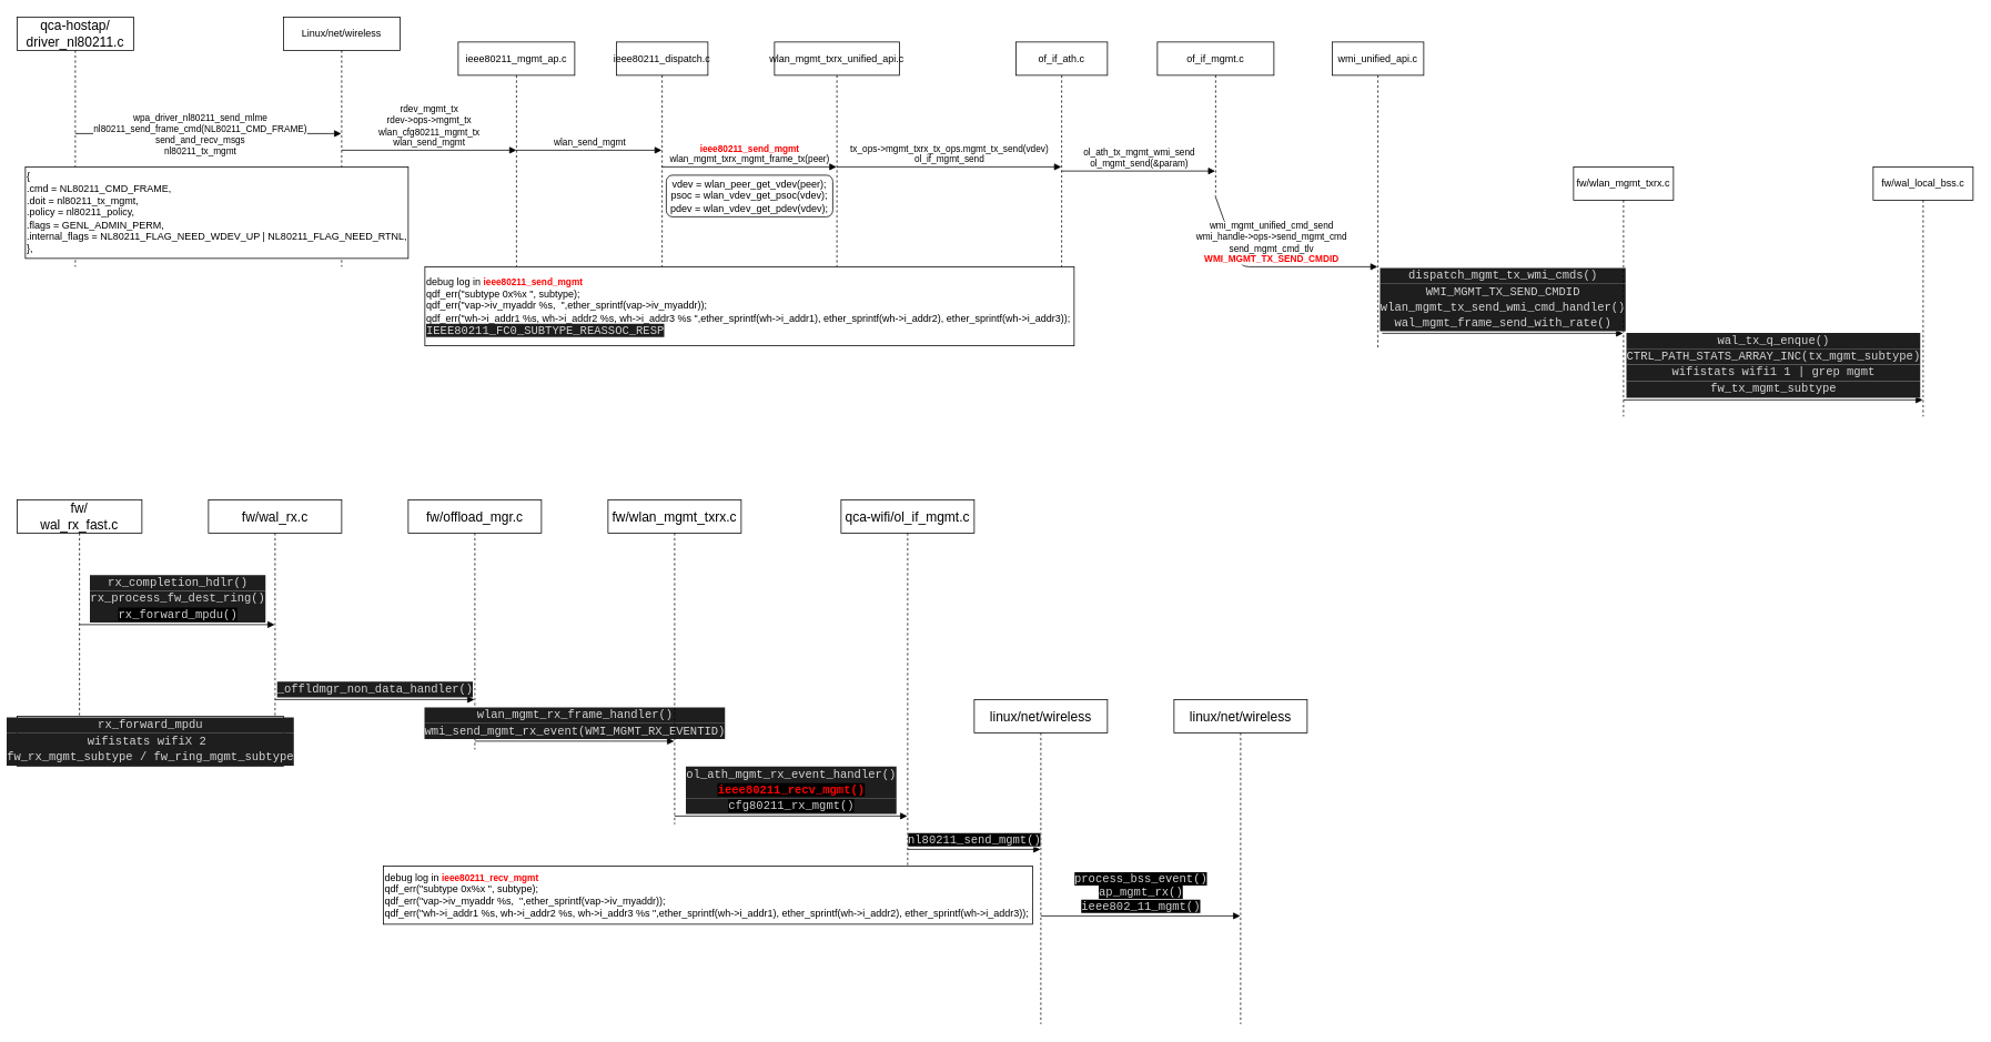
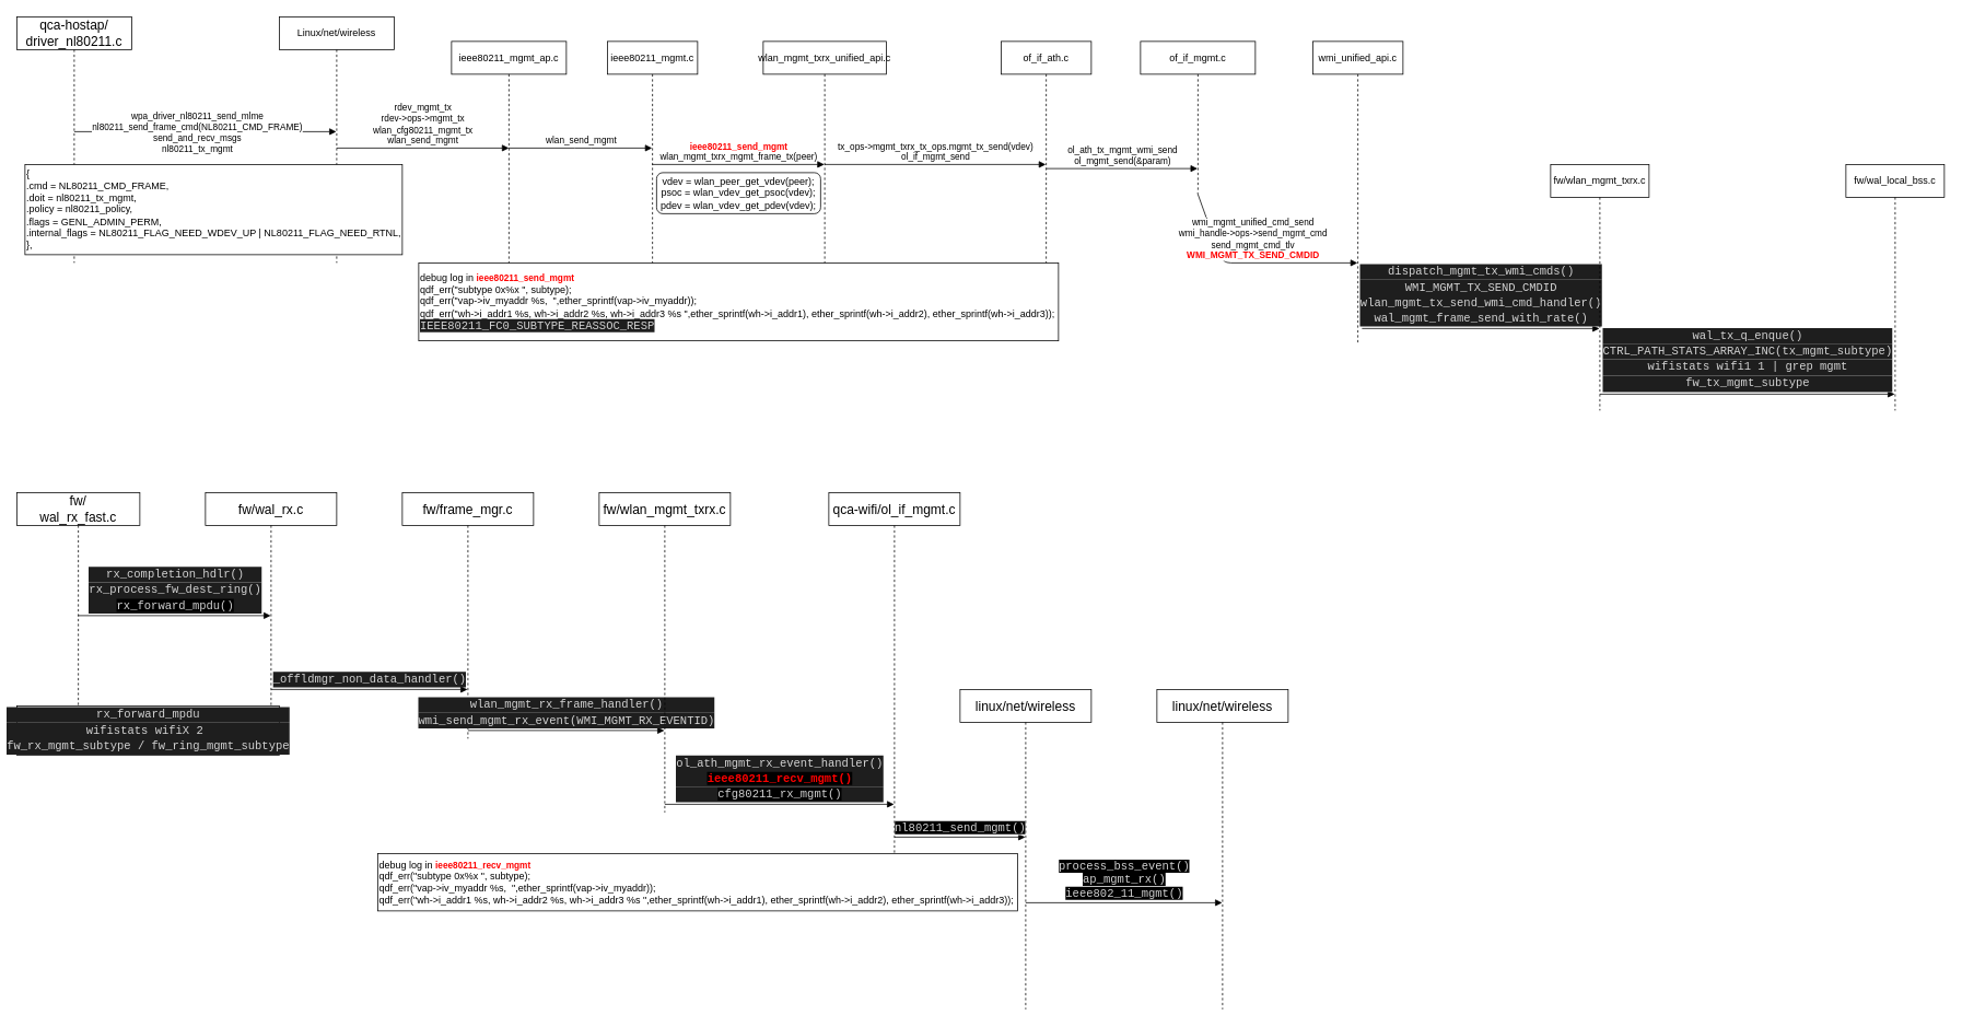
- <mxCell id="2" value="ieee80211_dispatch.c" style="shape=umlLifeline;perimeter=lifelinePerimeter;whiteSpace=wrap;html=1;container=1;collapsible=0;recursiveResize=0;outlineConnect=0;" parent="1" vertex="1"><mxGeometry x="740" y="50" width="110" height="300" as="geometry" /></mxCell>
+ <mxCell id="2" value="ieee80211_mgmt.c" style="shape=umlLifeline;perimeter=lifelinePerimeter;whiteSpace=wrap;html=1;container=1;collapsible=0;recursiveResize=0;outlineConnect=0;" parent="1" vertex="1"><mxGeometry x="740" y="50" width="110" height="300" as="geometry" /></mxCell>
- <mxCell id="29" value="&lt;span style=&quot;font-size: medium&quot;&gt;fw/&lt;/span&gt;&lt;span style=&quot;font-size: medium&quot;&gt;offload_mgr.c&lt;/span&gt;" style="shape=umlLifeline;perimeter=lifelinePerimeter;whiteSpace=wrap;html=1;container=1;collapsible=0;recursiveResize=0;outlineConnect=0;" vertex="1" parent="1"><mxGeometry x="490" y="600" width="160" height="300" as="geometry" /></mxCell>
+ <mxCell id="29" value="&lt;span style=&quot;font-size: medium&quot;&gt;fw/&lt;/span&gt;&lt;span style=&quot;font-size: medium&quot;&gt;frame_mgr.c&lt;/span&gt;" style="shape=umlLifeline;perimeter=lifelinePerimeter;whiteSpace=wrap;html=1;container=1;collapsible=0;recursiveResize=0;outlineConnect=0;" vertex="1" parent="1"><mxGeometry x="490" y="600" width="160" height="300" as="geometry" /></mxCell>
